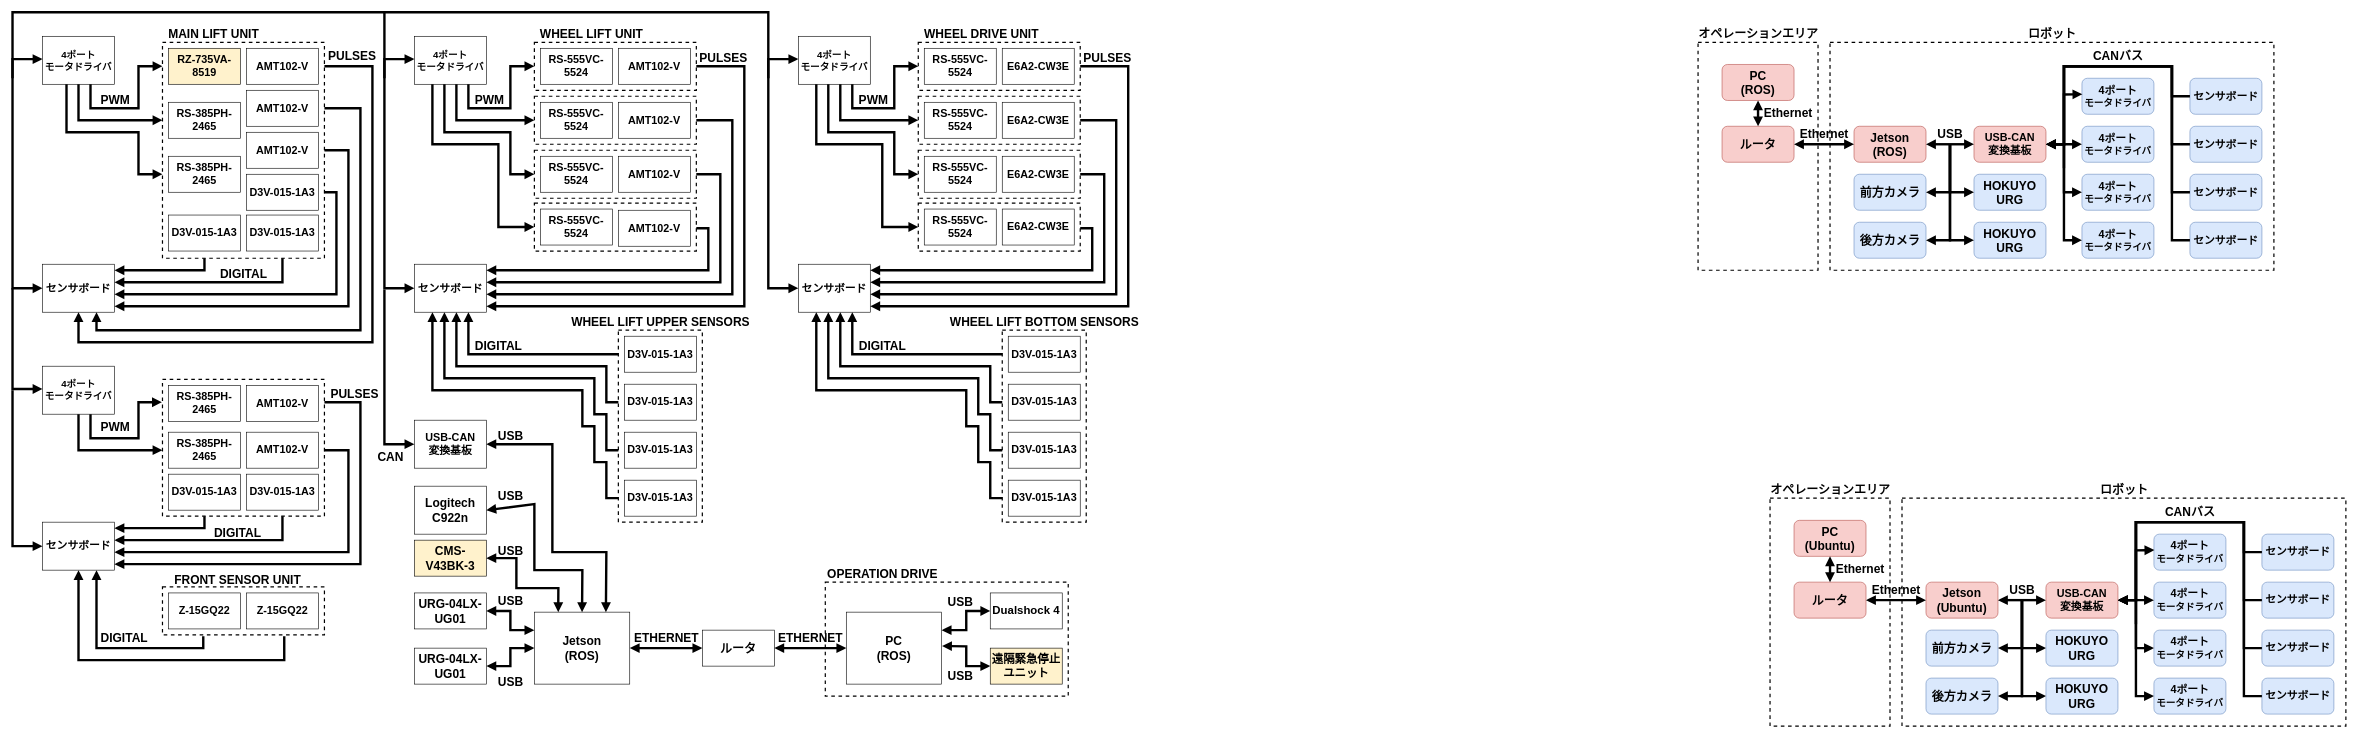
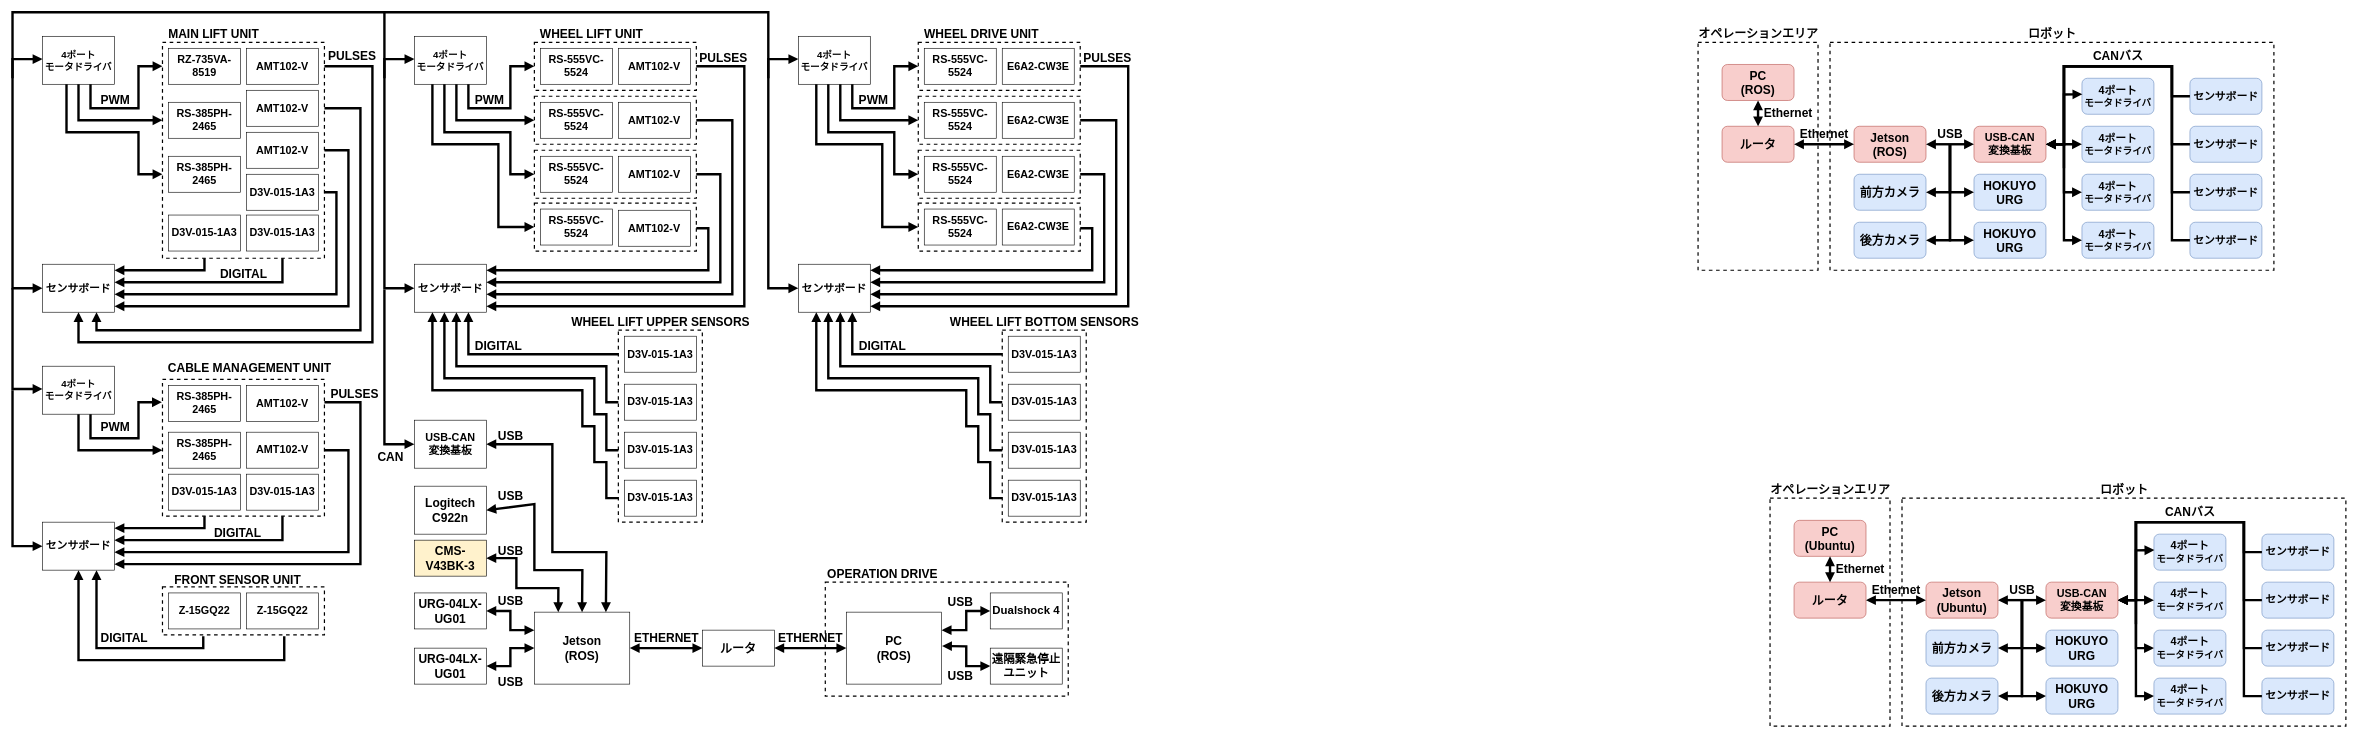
- <mxCell id="150" value="&lt;span style=&quot;font-size: 18px&quot;&gt;&lt;b&gt;RZ-735VA-8519&lt;/b&gt;&lt;/span&gt;" style="rounded=0;whiteSpace=wrap;html=1;fillColor=#fff2cc;" parent="1" vertex="1"><mxGeometry x="280" y="80" width="120" height="60" as="geometry" /></mxCell>
+ <mxCell id="150" value="&lt;span style=&quot;font-size: 18px&quot;&gt;&lt;b&gt;RZ-735VA-8519&lt;/b&gt;&lt;/span&gt;" style="rounded=0;whiteSpace=wrap;html=1;" parent="1" vertex="1"><mxGeometry x="280" y="80" width="120" height="60" as="geometry" /></mxCell>
+ <mxCell id="171" value="&lt;span style=&quot;font-size: 20px&quot;&gt;&lt;b&gt;CABLE MANAGEMENT UNIT&lt;/b&gt;&lt;/span&gt;" style="text;html=1;align=center;verticalAlign=middle;resizable=0;points=[];autosize=1;strokeColor=none;fillColor=none;fontSize=16;" parent="1" vertex="1"><mxGeometry x="270" y="598" width="290" height="30" as="geometry" /></mxCell>
- <mxCell id="85" value="&lt;b&gt;&lt;font style=&quot;font-size: 19px&quot;&gt;遠隔緊急停止ユニット&lt;/font&gt;&lt;/b&gt;" style="rounded=0;whiteSpace=wrap;html=1;fillColor=#fff2cc;" parent="1" vertex="1"><mxGeometry x="1650" y="1080" width="120" height="60" as="geometry" /></mxCell>
+ <mxCell id="85" value="&lt;b&gt;&lt;font style=&quot;font-size: 19px&quot;&gt;遠隔緊急停止ユニット&lt;/font&gt;&lt;/b&gt;" style="rounded=0;whiteSpace=wrap;html=1;" parent="1" vertex="1"><mxGeometry x="1650" y="1080" width="120" height="60" as="geometry" /></mxCell>
